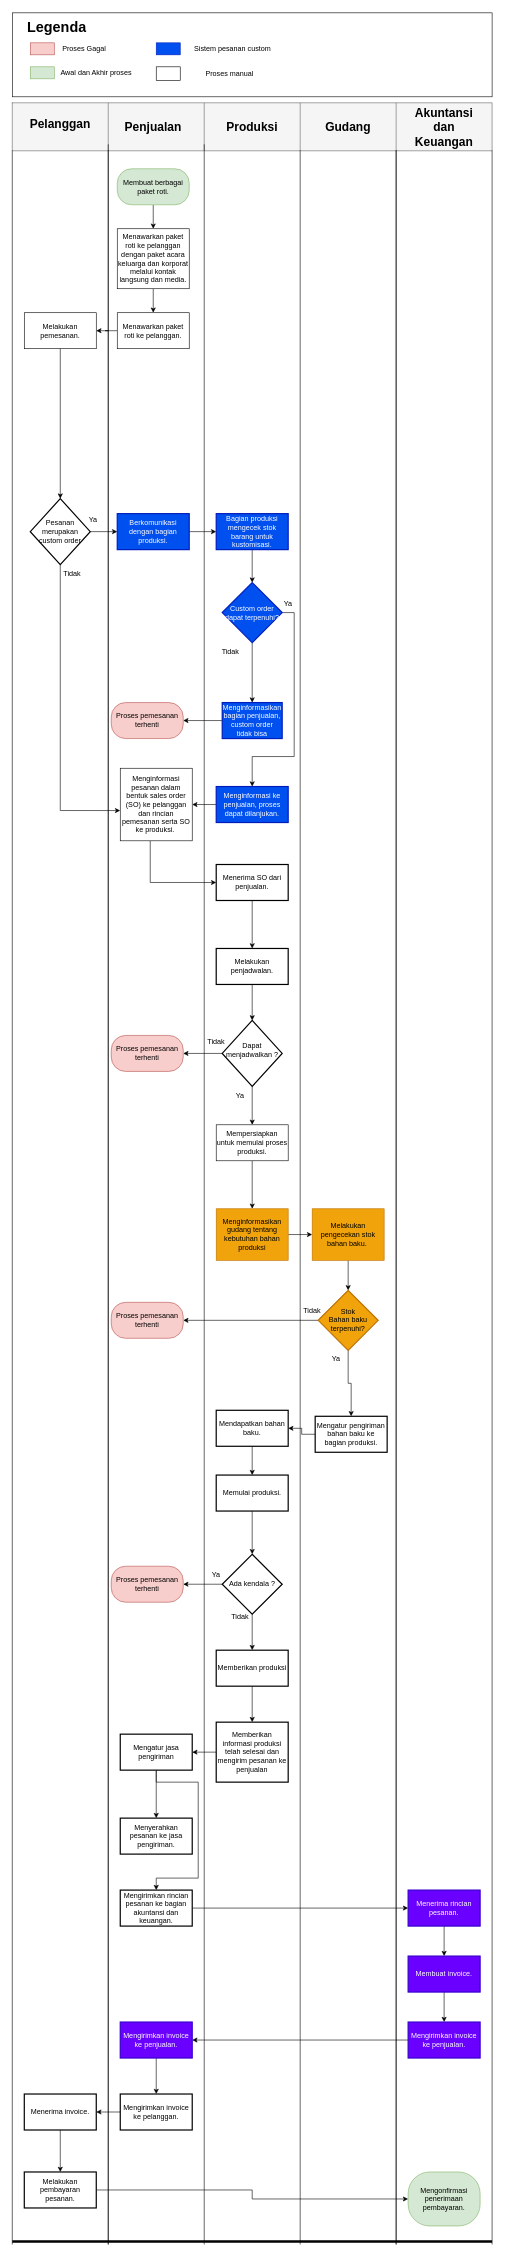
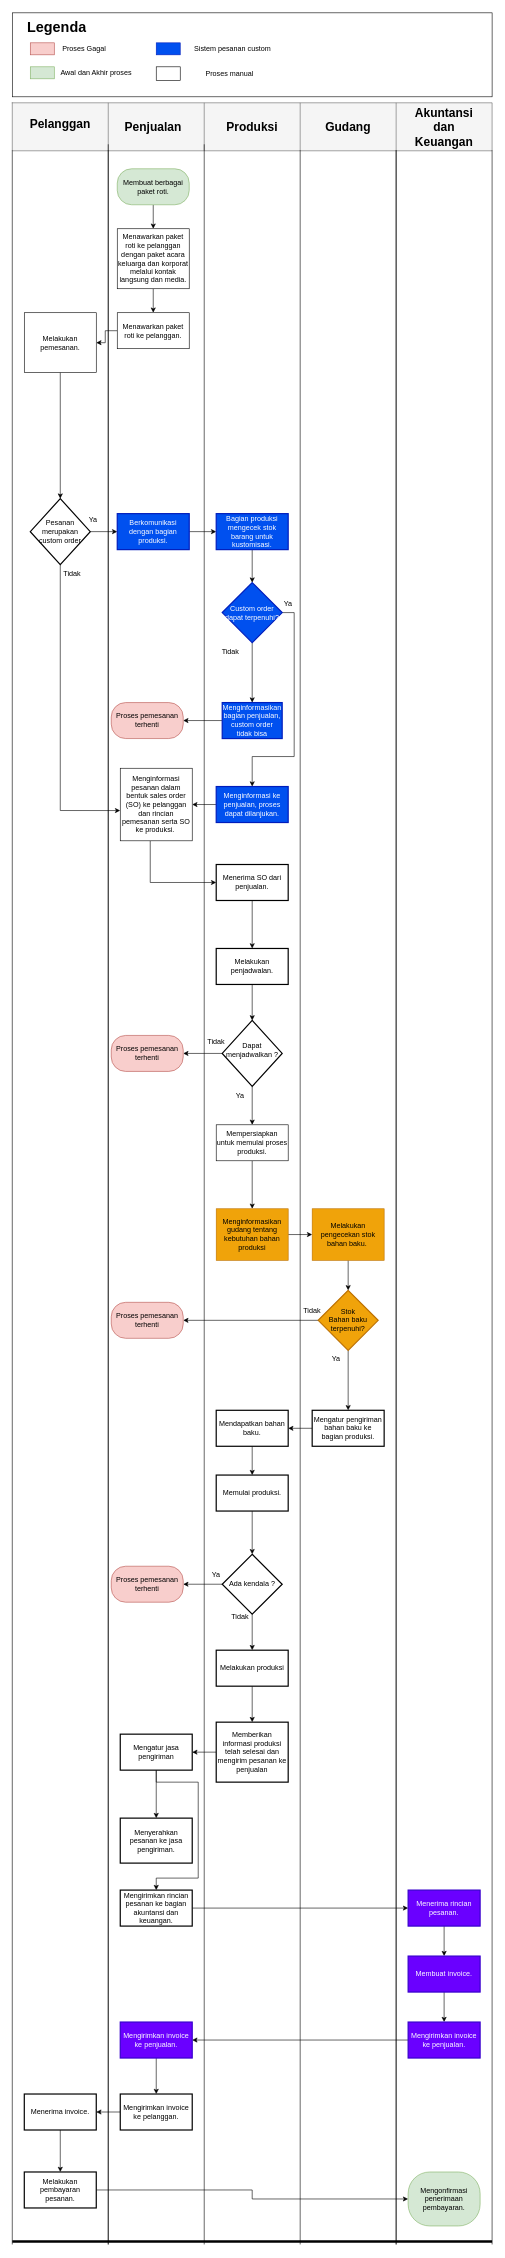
- <mxCell id="103" value="Melakukan pemesanan." style="rounded=0;whiteSpace=wrap;html=1;" parent="1" vertex="1"><mxGeometry x="40" y="520" width="120" height="60" as="geometry" /></mxCell>
+ <mxCell id="103" value="Melakukan pemesanan." style="rounded=0;whiteSpace=wrap;html=1;" parent="1" vertex="1"><mxGeometry x="40" y="520" width="120" height="100" as="geometry" /></mxCell>
- <mxCell id="68" value="Mengatur pengiriman bahan baku ke bagian produksi." style="whiteSpace=wrap;html=1;strokeWidth=2;" parent="1" vertex="1"><mxGeometry x="525" y="2360" width="120" height="60" as="geometry" /></mxCell>
+ <mxCell id="68" value="Mengatur pengiriman bahan baku ke bagian produksi." style="whiteSpace=wrap;html=1;strokeWidth=2;" parent="1" vertex="1"><mxGeometry x="520" y="2350" width="120" height="60" as="geometry" /></mxCell>
- <mxCell id="79" value="Memberikan produksi" style="whiteSpace=wrap;html=1;strokeWidth=2;" parent="1" vertex="1"><mxGeometry x="360" y="2750" width="120" height="60" as="geometry" /></mxCell>
+ <mxCell id="79" value="Melakukan produksi" style="whiteSpace=wrap;html=1;strokeWidth=2;" parent="1" vertex="1"><mxGeometry x="360" y="2750" width="120" height="60" as="geometry" /></mxCell>
- <mxCell id="85" value="Menyerahkan pesanan ke jasa pengiriman." style="whiteSpace=wrap;html=1;strokeWidth=2;" parent="1" vertex="1"><mxGeometry x="200" y="3030" width="120" height="60" as="geometry" /></mxCell>
+ <mxCell id="85" value="Menyerahkan pesanan ke jasa pengiriman." style="whiteSpace=wrap;html=1;strokeWidth=2;" parent="1" vertex="1"><mxGeometry x="200" y="3030" width="120" height="75" as="geometry" /></mxCell>
